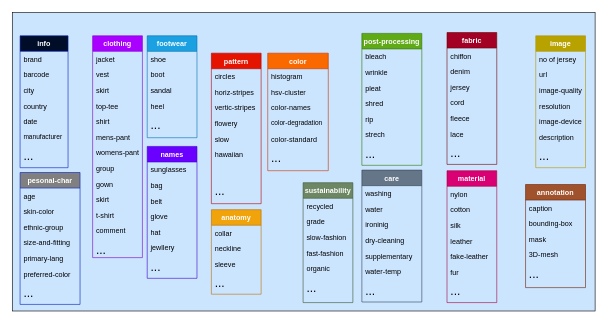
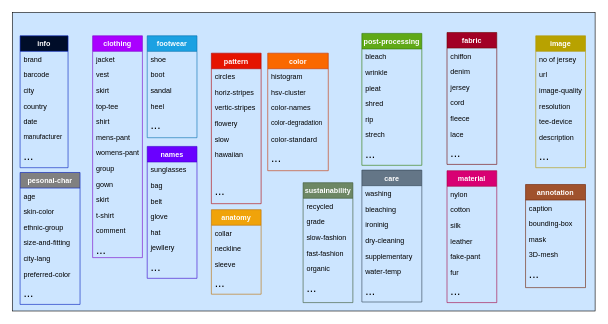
- <mxCell id="37" value="image-device" style="text;align=left;verticalAlign=top;spacingLeft=4;spacingRight=4;overflow=hidden;rotatable=0;points=[[0,0.5],[1,0.5]];portConstraint=eastwest;" parent="32" vertex="1"><mxGeometry y="130" width="83" height="26" as="geometry" /></mxCell>
+ <mxCell id="37" value="tee-device" style="text;align=left;verticalAlign=top;spacingLeft=4;spacingRight=4;overflow=hidden;rotatable=0;points=[[0,0.5],[1,0.5]];portConstraint=eastwest;" parent="32" vertex="1"><mxGeometry y="130" width="83" height="26" as="geometry" /></mxCell>
- <mxCell id="56" value="water" style="text;align=left;verticalAlign=top;spacingLeft=4;spacingRight=4;overflow=hidden;rotatable=0;points=[[0,0.5],[1,0.5]];portConstraint=eastwest;rounded=0;shadow=0;html=0;" parent="54" vertex="1"><mxGeometry y="52" width="100" height="26" as="geometry" /></mxCell>
+ <mxCell id="56" value="bleaching" style="text;align=left;verticalAlign=top;spacingLeft=4;spacingRight=4;overflow=hidden;rotatable=0;points=[[0,0.5],[1,0.5]];portConstraint=eastwest;rounded=0;shadow=0;html=0;" parent="54" vertex="1"><mxGeometry y="52" width="100" height="26" as="geometry" /></mxCell>
- <mxCell id="81" value="fake-leather" style="text;align=left;verticalAlign=top;spacingLeft=4;spacingRight=4;overflow=hidden;rotatable=0;points=[[0,0.5],[1,0.5]];portConstraint=eastwest;" parent="76" vertex="1"><mxGeometry y="130" width="83" height="26" as="geometry" /></mxCell>
+ <mxCell id="81" value="fake-pant" style="text;align=left;verticalAlign=top;spacingLeft=4;spacingRight=4;overflow=hidden;rotatable=0;points=[[0,0.5],[1,0.5]];portConstraint=eastwest;" parent="76" vertex="1"><mxGeometry y="130" width="83" height="26" as="geometry" /></mxCell>
- <mxCell id="8" value="primary-lang" style="text;align=left;verticalAlign=top;spacingLeft=4;spacingRight=4;overflow=hidden;rotatable=0;points=[[0,0.5],[1,0.5]];portConstraint=eastwest;" parent="3" vertex="1"><mxGeometry y="130" width="100" height="26" as="geometry" /></mxCell>
+ <mxCell id="8" value="city-lang" style="text;align=left;verticalAlign=top;spacingLeft=4;spacingRight=4;overflow=hidden;rotatable=0;points=[[0,0.5],[1,0.5]];portConstraint=eastwest;" parent="3" vertex="1"><mxGeometry y="130" width="100" height="26" as="geometry" /></mxCell>
